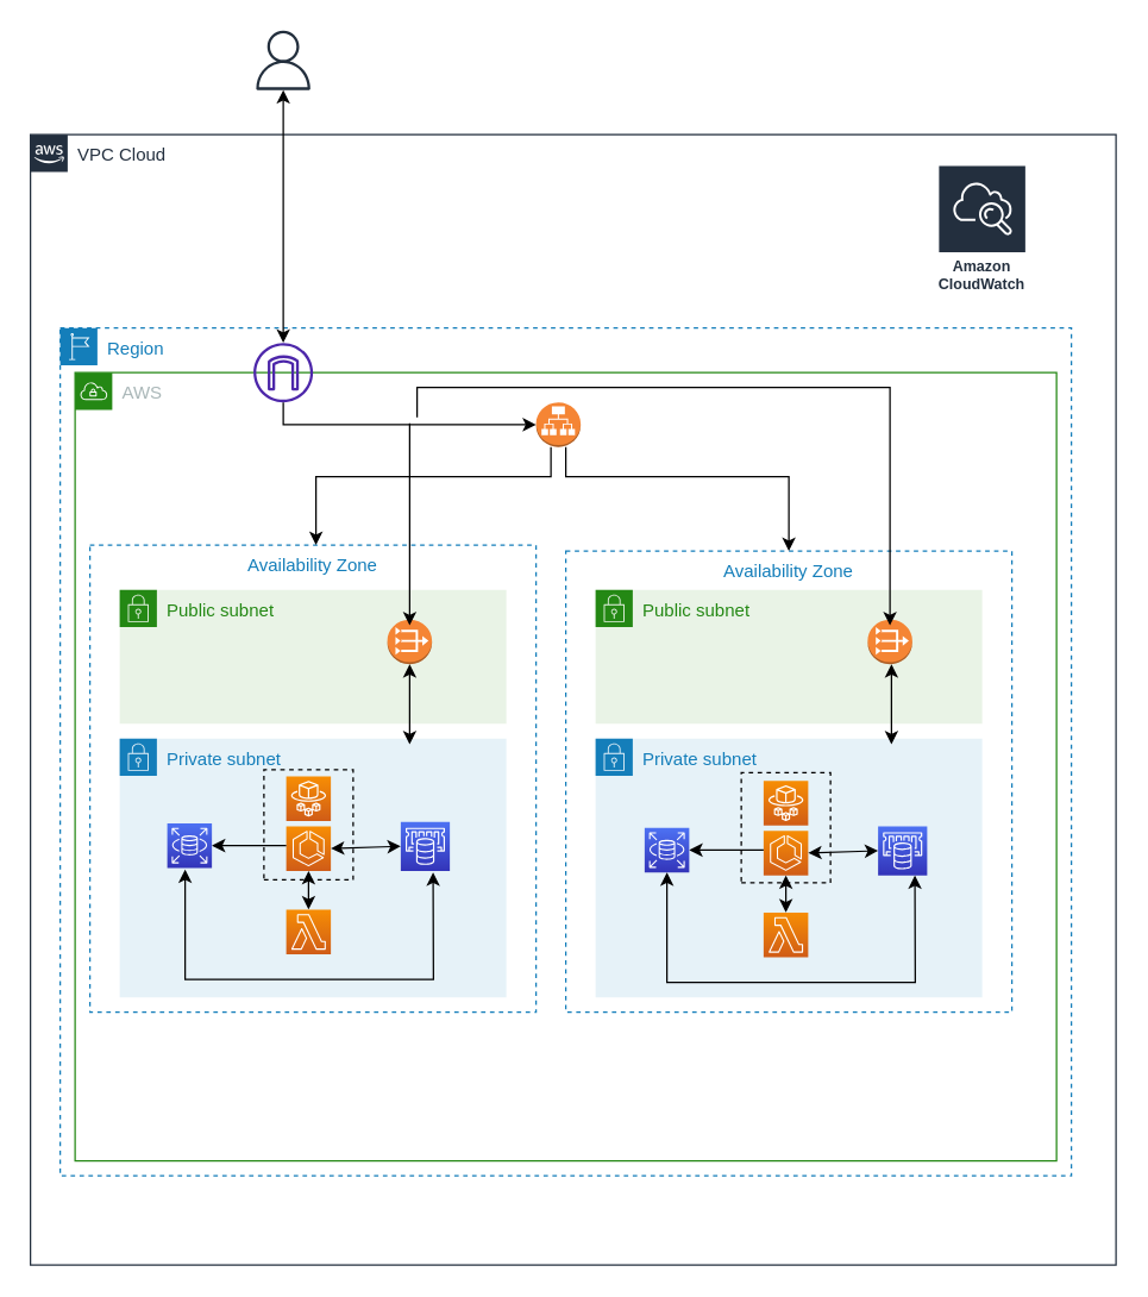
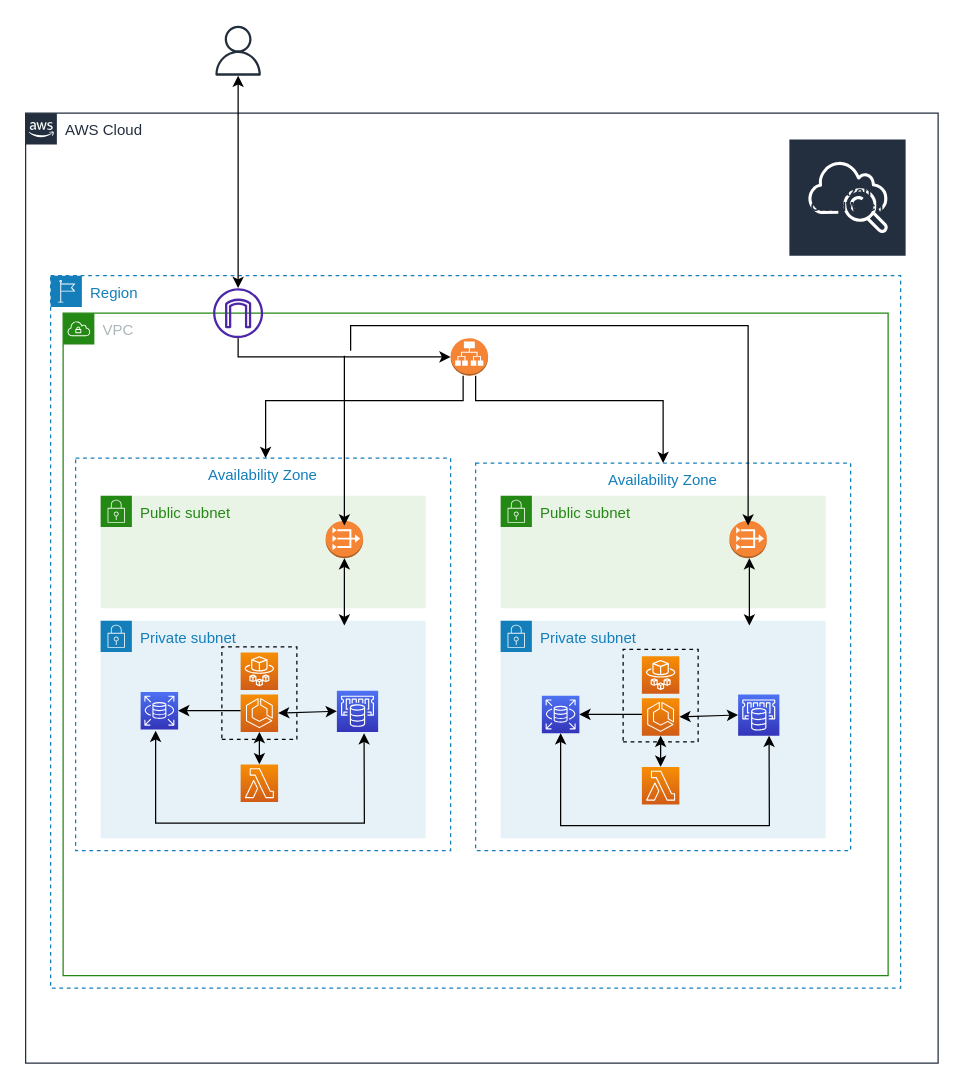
- <mxCell id="2" value="VPC Cloud" style="points=[[0,0],[0.25,0],[0.5,0],[0.75,0],[1,0],[1,0.25],[1,0.5],[1,0.75],[1,1],[0.75,1],[0.5,1],[0.25,1],[0,1],[0,0.75],[0,0.5],[0,0.25]];outlineConnect=0;gradientColor=none;html=1;whiteSpace=wrap;fontSize=12;fontStyle=0;container=1;pointerEvents=0;collapsible=0;recursiveResize=0;shape=mxgraph.aws4.group;grIcon=mxgraph.aws4.group_aws_cloud_alt;strokeColor=#232F3E;fillColor=none;verticalAlign=top;align=left;spacingLeft=30;fontColor=#232F3E;dashed=0;" parent="1" vertex="1"><mxGeometry x="20" y="90" width="730" height="760" as="geometry" /></mxCell>
+ <mxCell id="2" value="AWS Cloud" style="points=[[0,0],[0.25,0],[0.5,0],[0.75,0],[1,0],[1,0.25],[1,0.5],[1,0.75],[1,1],[0.75,1],[0.5,1],[0.25,1],[0,1],[0,0.75],[0,0.5],[0,0.25]];outlineConnect=0;gradientColor=none;html=1;whiteSpace=wrap;fontSize=12;fontStyle=0;container=1;pointerEvents=0;collapsible=0;recursiveResize=0;shape=mxgraph.aws4.group;grIcon=mxgraph.aws4.group_aws_cloud_alt;strokeColor=#232F3E;fillColor=none;verticalAlign=top;align=left;spacingLeft=30;fontColor=#232F3E;dashed=0;" parent="1" vertex="1"><mxGeometry x="20" y="90" width="730" height="760" as="geometry" /></mxCell>
- <mxCell id="3" value="Amazon CloudWatch" style="sketch=0;outlineConnect=0;fontColor=#232F3E;gradientColor=none;strokeColor=#ffffff;fillColor=#232F3E;dashed=0;verticalLabelPosition=middle;verticalAlign=bottom;align=center;html=1;whiteSpace=wrap;fontSize=10;fontStyle=1;spacing=3;shape=mxgraph.aws4.productIcon;prIcon=mxgraph.aws4.cloudwatch;" parent="2" vertex="1"><mxGeometry x="610" y="20" width="60" height="90" as="geometry" /></mxCell>
+ <mxCell id="3" value="Amazon CloudWatch" style="sketch=0;outlineConnect=0;fontColor=#232F3E;gradientColor=none;strokeColor=#ffffff;fillColor=#232F3E;dashed=0;verticalLabelPosition=middle;verticalAlign=bottom;align=center;html=1;whiteSpace=wrap;fontSize=10;fontStyle=1;spacing=3;shape=mxgraph.aws4.productIcon;prIcon=mxgraph.aws4.cloudwatch;" parent="2" vertex="1"><mxGeometry x="610" y="20" width="95" height="65" as="geometry" /></mxCell>
- <mxCell id="11" value="AWS" style="points=[[0,0],[0.25,0],[0.5,0],[0.75,0],[1,0],[1,0.25],[1,0.5],[1,0.75],[1,1],[0.75,1],[0.5,1],[0.25,1],[0,1],[0,0.75],[0,0.5],[0,0.25]];outlineConnect=0;gradientColor=none;html=1;whiteSpace=wrap;fontSize=12;fontStyle=0;container=1;pointerEvents=0;collapsible=0;recursiveResize=0;shape=mxgraph.aws4.group;grIcon=mxgraph.aws4.group_vpc;strokeColor=#248814;fillColor=none;verticalAlign=top;align=left;spacingLeft=30;fontColor=#AAB7B8;dashed=0;" parent="4" vertex="1"><mxGeometry x="10" y="30" width="660" height="530" as="geometry" /></mxCell>
+ <mxCell id="11" value="VPC" style="points=[[0,0],[0.25,0],[0.5,0],[0.75,0],[1,0],[1,0.25],[1,0.5],[1,0.75],[1,1],[0.75,1],[0.5,1],[0.25,1],[0,1],[0,0.75],[0,0.5],[0,0.25]];outlineConnect=0;gradientColor=none;html=1;whiteSpace=wrap;fontSize=12;fontStyle=0;container=1;pointerEvents=0;collapsible=0;recursiveResize=0;shape=mxgraph.aws4.group;grIcon=mxgraph.aws4.group_vpc;strokeColor=#248814;fillColor=none;verticalAlign=top;align=left;spacingLeft=30;fontColor=#AAB7B8;dashed=0;" parent="4" vertex="1"><mxGeometry x="10" y="30" width="660" height="530" as="geometry" /></mxCell>
